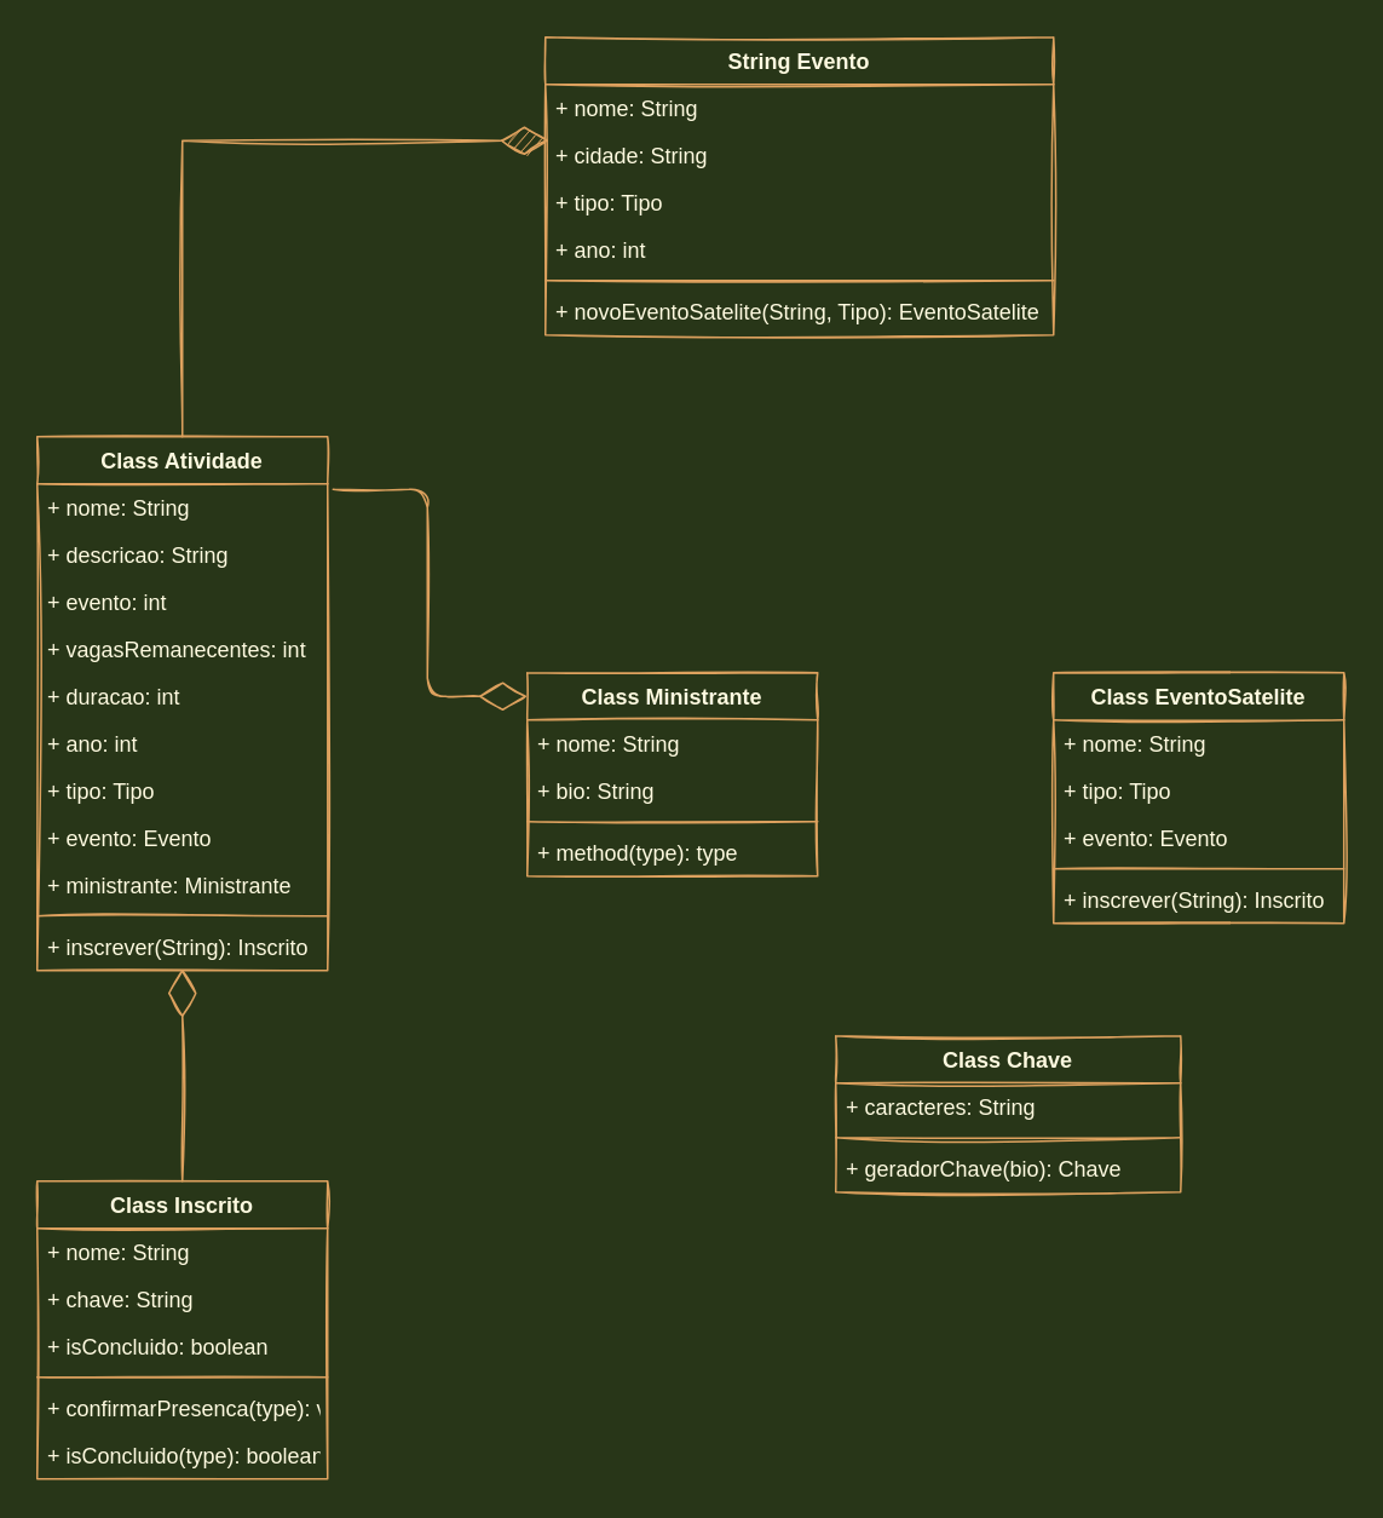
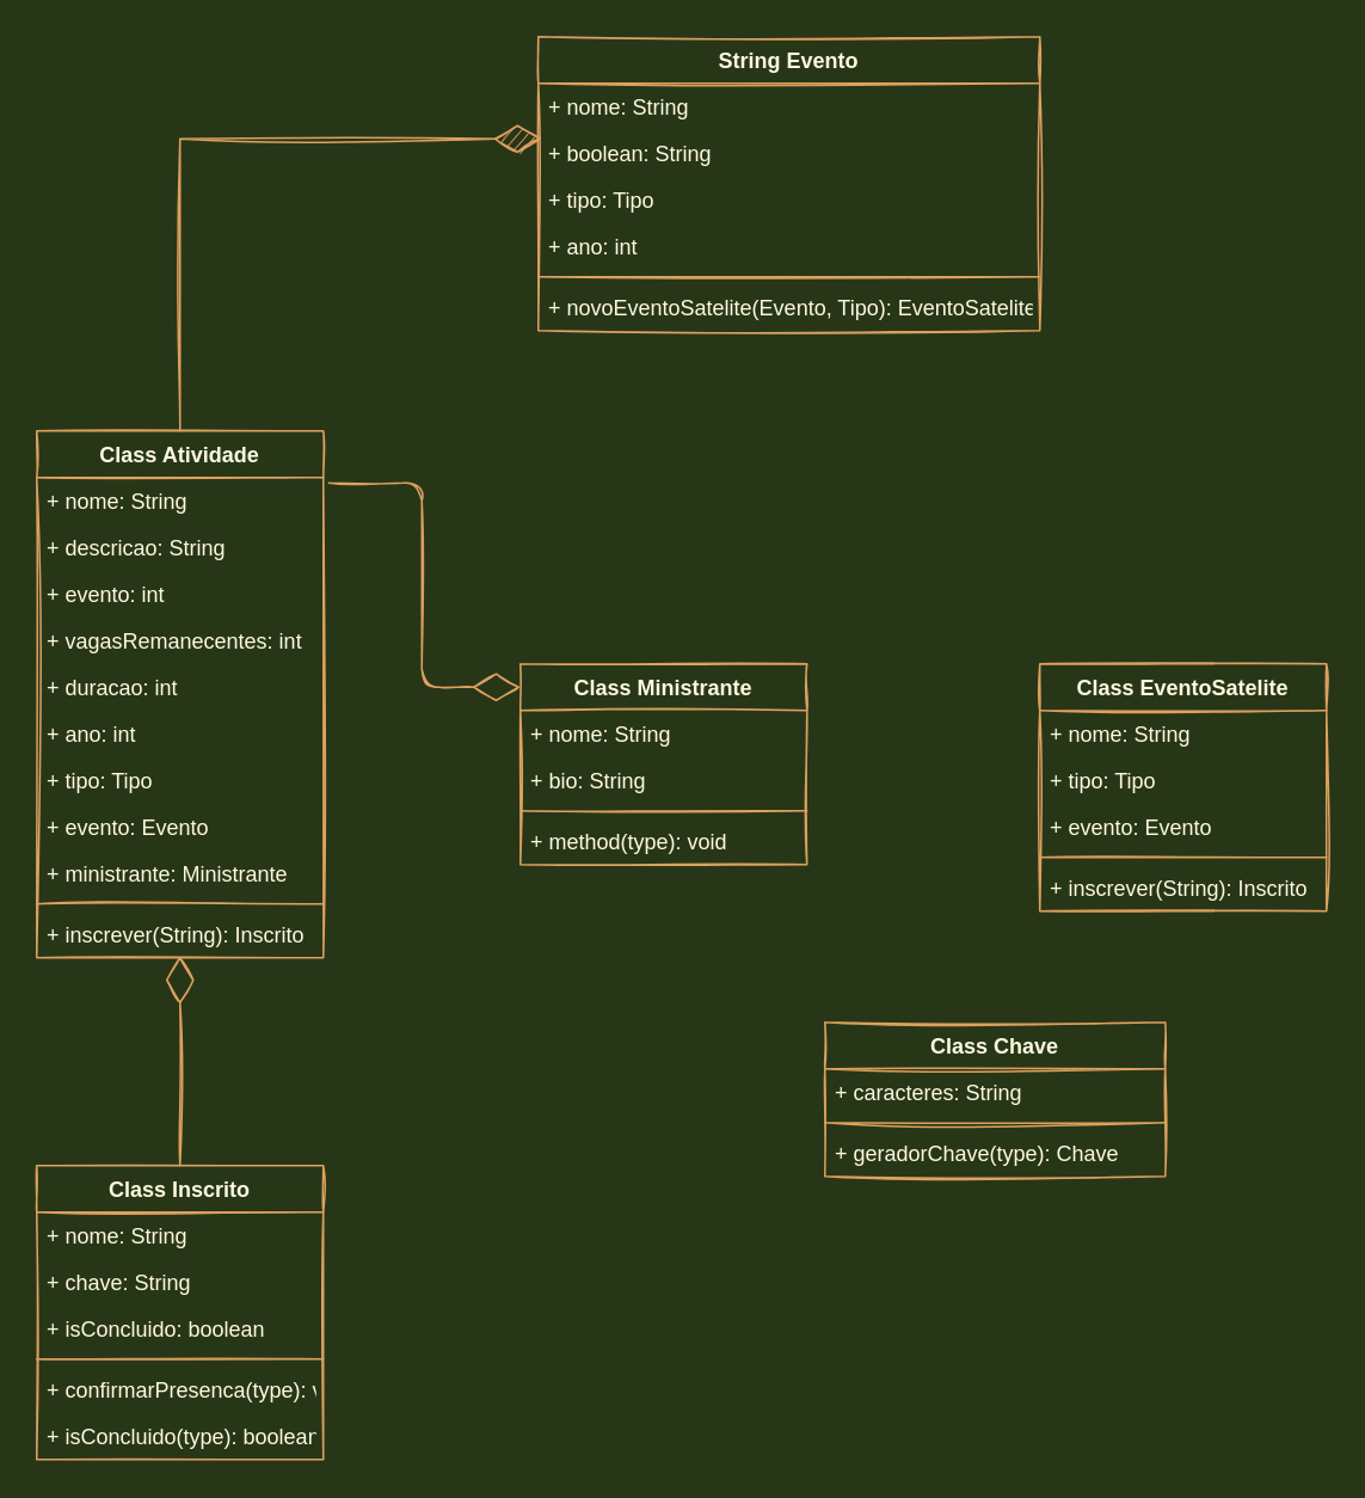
- <mxCell id="5" value="+ cidade: String" style="text;strokeColor=none;fillColor=none;align=left;verticalAlign=top;spacingLeft=4;spacingRight=4;overflow=hidden;rotatable=0;points=[[0,0.5],[1,0.5]];portConstraint=eastwest;startSize=26;sketch=1;fontColor=#FEFAE0;" parent="3" vertex="1"><mxGeometry y="52" width="280" height="26" as="geometry" /></mxCell>
+ <mxCell id="5" value="+ boolean: String" style="text;strokeColor=none;fillColor=none;align=left;verticalAlign=top;spacingLeft=4;spacingRight=4;overflow=hidden;rotatable=0;points=[[0,0.5],[1,0.5]];portConstraint=eastwest;startSize=26;sketch=1;fontColor=#FEFAE0;" parent="3" vertex="1"><mxGeometry y="52" width="280" height="26" as="geometry" /></mxCell>
- <mxCell id="9" value="+ novoEventoSatelite(String, Tipo): EventoSatelite" style="text;strokeColor=none;fillColor=none;align=left;verticalAlign=top;spacingLeft=4;spacingRight=4;overflow=hidden;rotatable=0;points=[[0,0.5],[1,0.5]];portConstraint=eastwest;startSize=26;sketch=1;fontColor=#FEFAE0;" parent="3" vertex="1"><mxGeometry y="138" width="280" height="26" as="geometry" /></mxCell>
+ <mxCell id="9" value="+ novoEventoSatelite(Evento, Tipo): EventoSatelite" style="text;strokeColor=none;fillColor=none;align=left;verticalAlign=top;spacingLeft=4;spacingRight=4;overflow=hidden;rotatable=0;points=[[0,0.5],[1,0.5]];portConstraint=eastwest;startSize=26;sketch=1;fontColor=#FEFAE0;" parent="3" vertex="1"><mxGeometry y="138" width="280" height="26" as="geometry" /></mxCell>
- <mxCell id="43" value="+ method(type): type" style="text;strokeColor=none;fillColor=none;align=left;verticalAlign=top;spacingLeft=4;spacingRight=4;overflow=hidden;rotatable=0;points=[[0,0.5],[1,0.5]];portConstraint=eastwest;startSize=26;sketch=1;fontColor=#FEFAE0;" parent="39" vertex="1"><mxGeometry y="86" width="160" height="26" as="geometry" /></mxCell>
+ <mxCell id="43" value="+ method(type): void" style="text;strokeColor=none;fillColor=none;align=left;verticalAlign=top;spacingLeft=4;spacingRight=4;overflow=hidden;rotatable=0;points=[[0,0.5],[1,0.5]];portConstraint=eastwest;startSize=26;sketch=1;fontColor=#FEFAE0;" parent="39" vertex="1"><mxGeometry y="86" width="160" height="26" as="geometry" /></mxCell>
- <mxCell id="32" value="+ geradorChave(bio): Chave" style="text;strokeColor=none;fillColor=none;align=left;verticalAlign=top;spacingLeft=4;spacingRight=4;overflow=hidden;rotatable=0;points=[[0,0.5],[1,0.5]];portConstraint=eastwest;startSize=26;sketch=1;fontColor=#FEFAE0;" parent="29" vertex="1"><mxGeometry y="60" width="190" height="26" as="geometry" /></mxCell>
+ <mxCell id="32" value="+ geradorChave(type): Chave" style="text;strokeColor=none;fillColor=none;align=left;verticalAlign=top;spacingLeft=4;spacingRight=4;overflow=hidden;rotatable=0;points=[[0,0.5],[1,0.5]];portConstraint=eastwest;startSize=26;sketch=1;fontColor=#FEFAE0;" parent="29" vertex="1"><mxGeometry y="60" width="190" height="26" as="geometry" /></mxCell>
